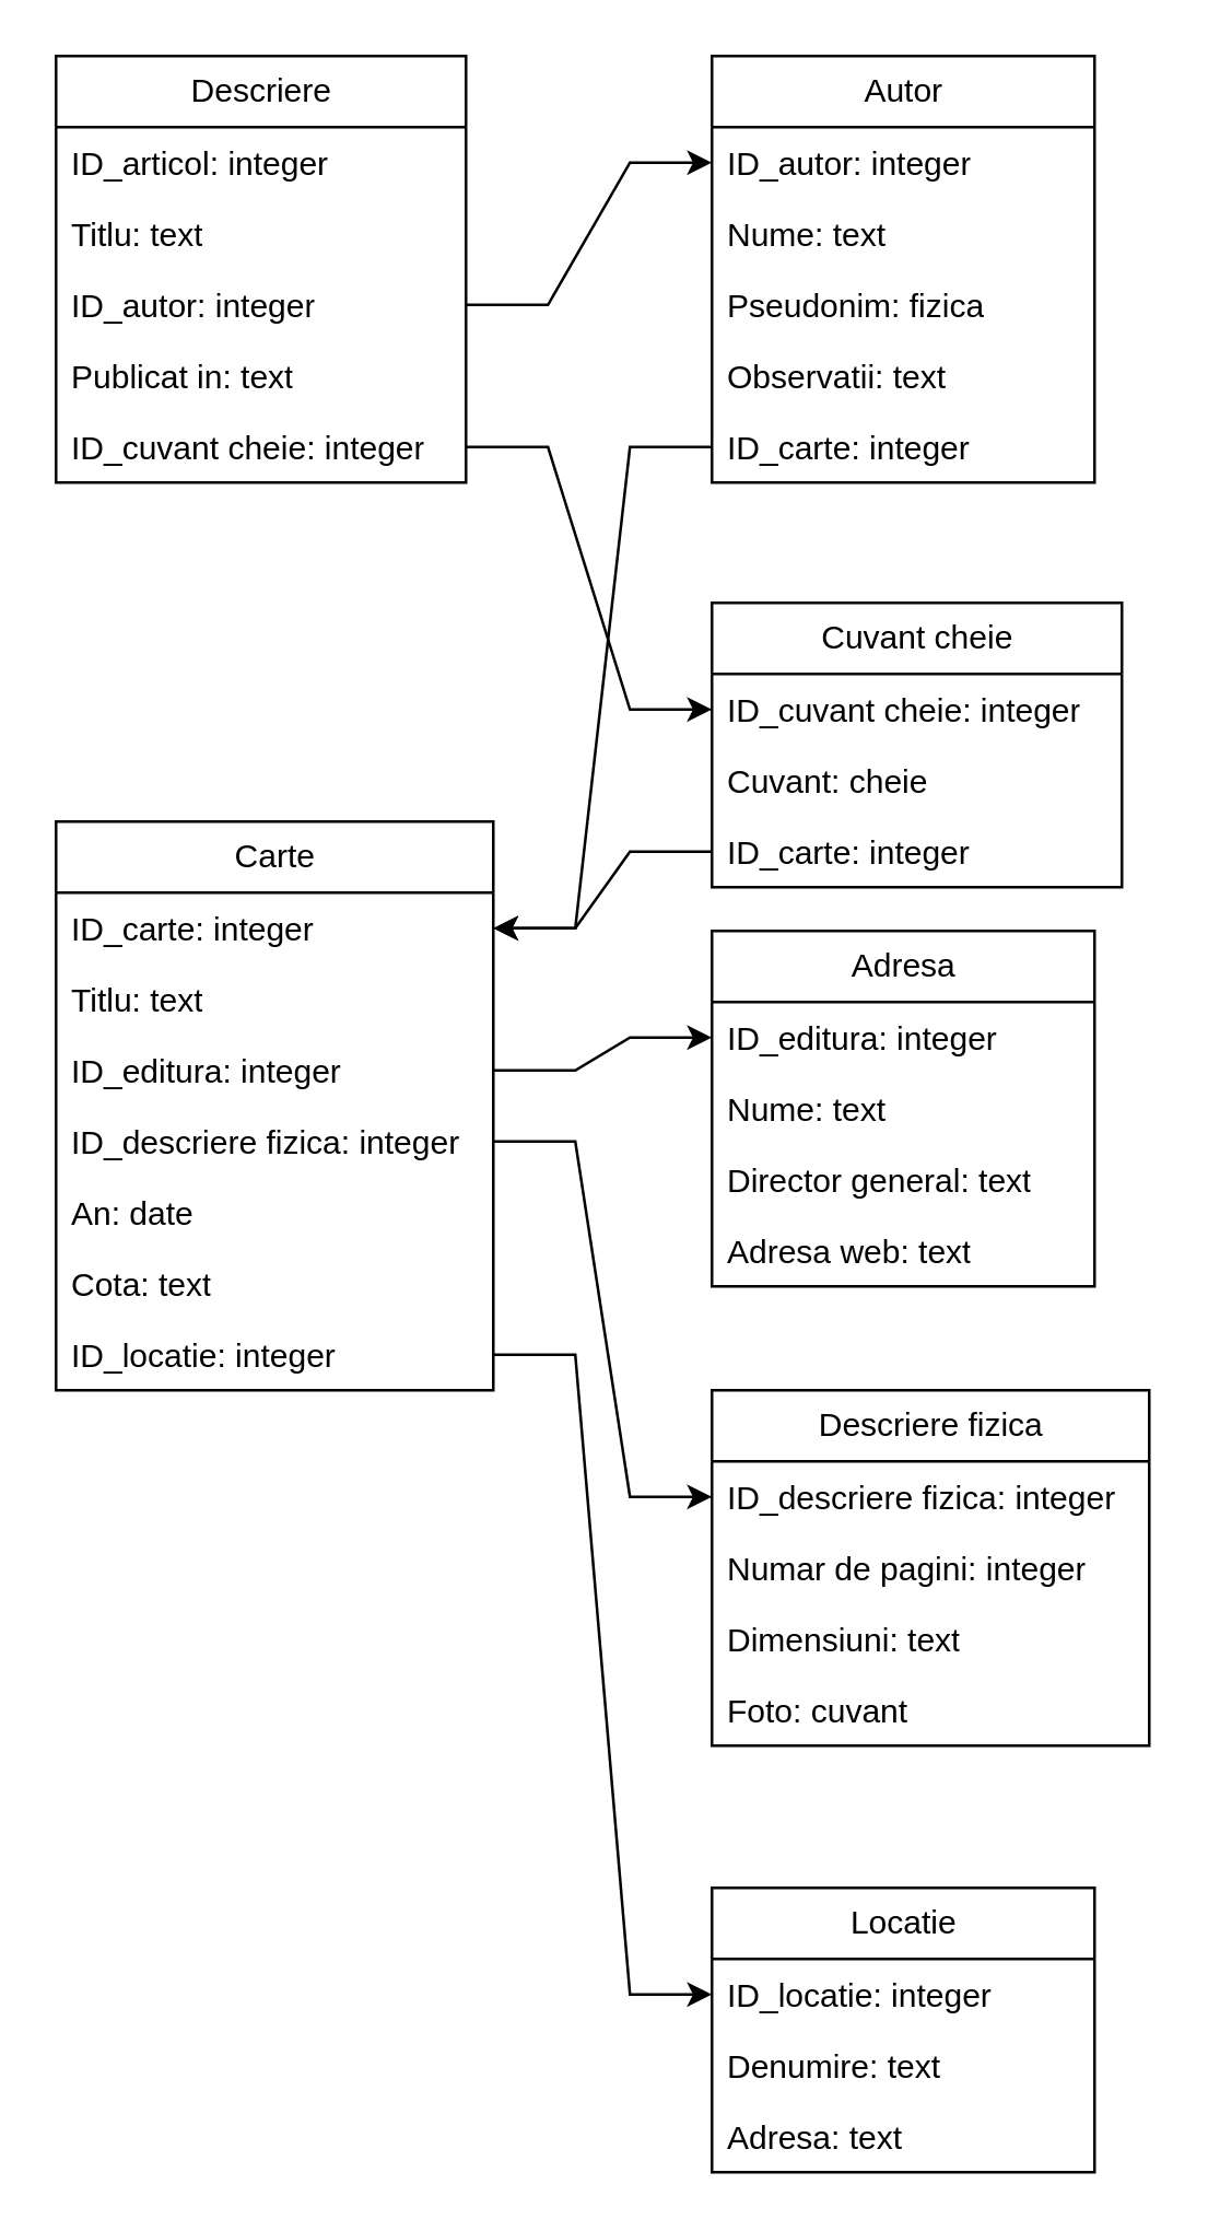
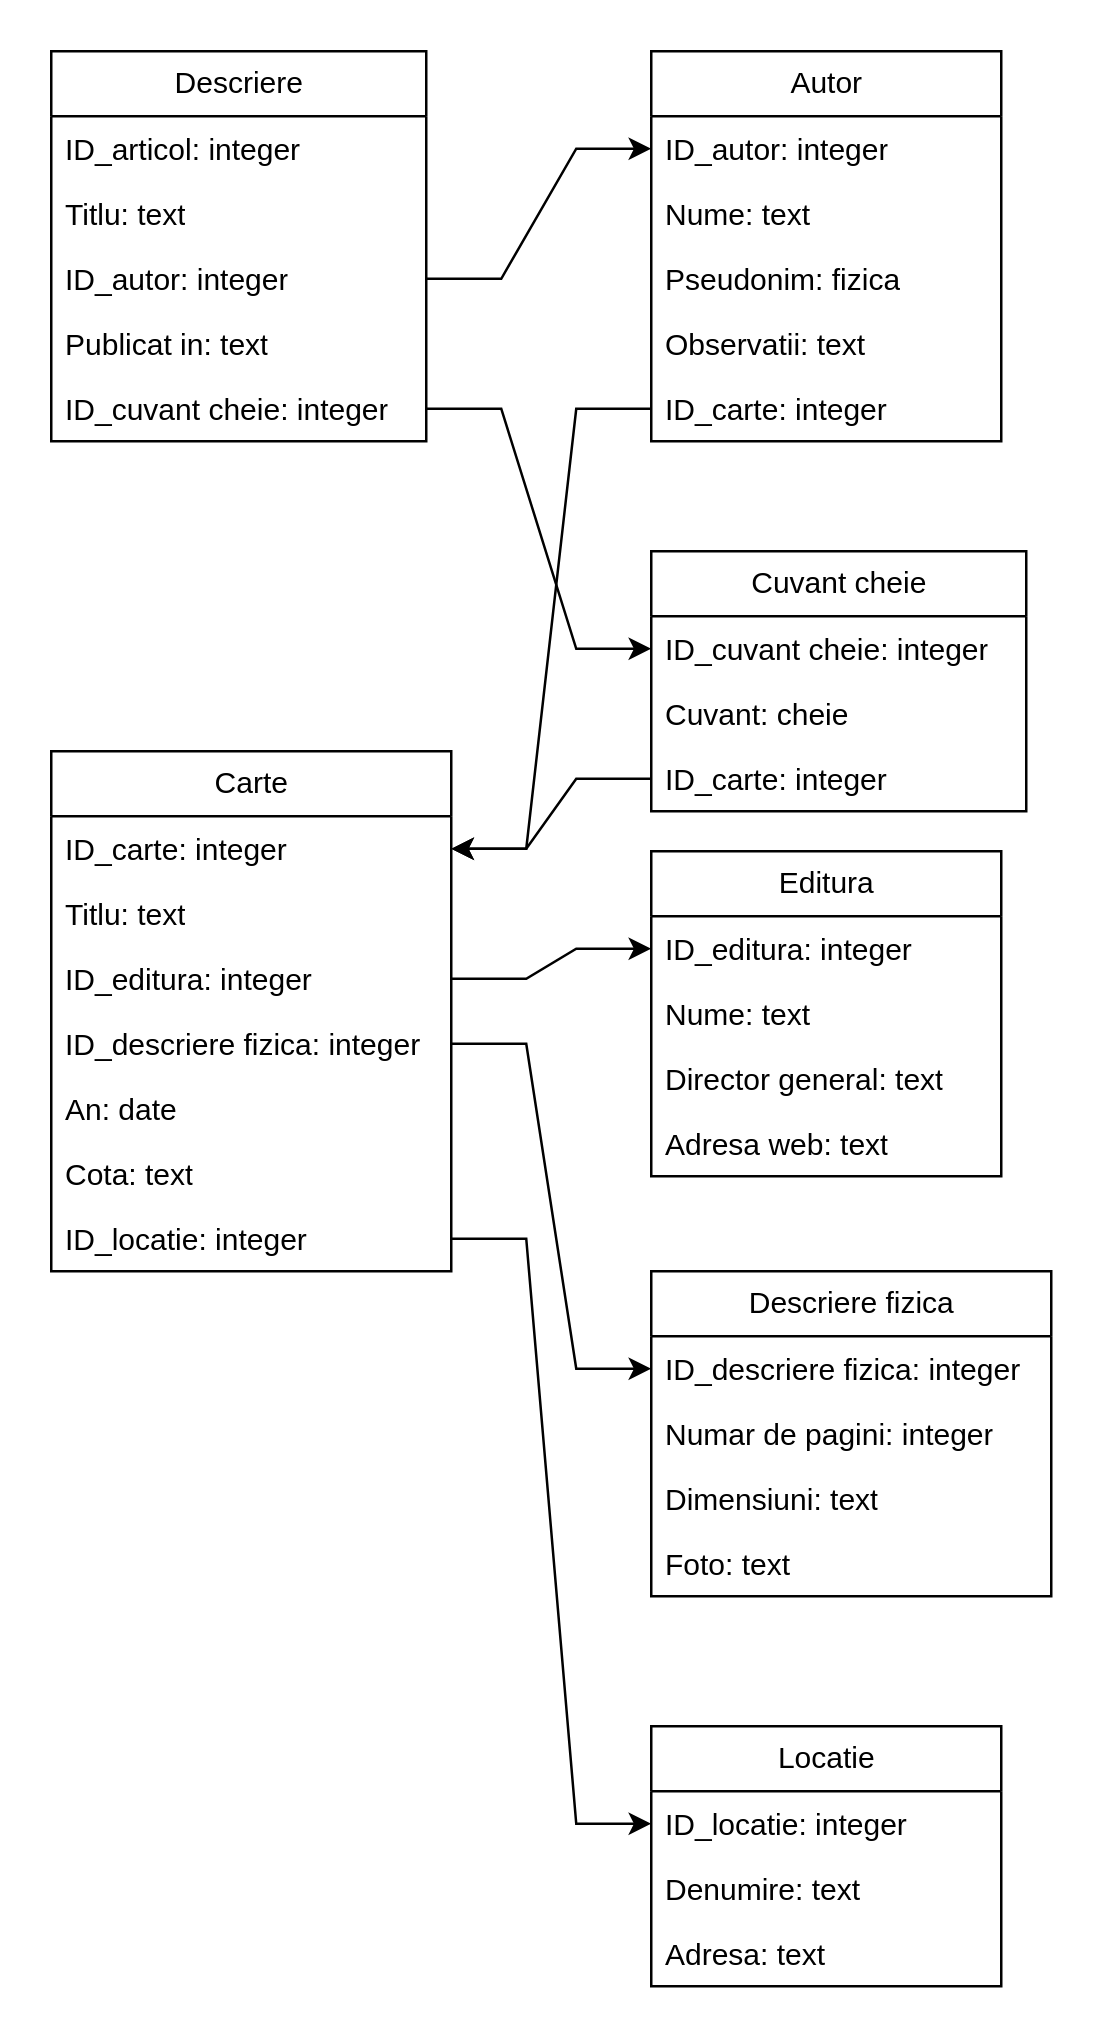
- <mxCell id="26" value="Adresa" style="swimlane;fontStyle=0;childLayout=stackLayout;horizontal=1;startSize=26;fillColor=none;horizontalStack=0;resizeParent=1;resizeParentMax=0;resizeLast=0;collapsible=1;marginBottom=0;html=1;" parent="1" vertex="1"><mxGeometry x="260" y="340" width="140" height="130" as="geometry" /></mxCell>
+ <mxCell id="26" value="Editura" style="swimlane;fontStyle=0;childLayout=stackLayout;horizontal=1;startSize=26;fillColor=none;horizontalStack=0;resizeParent=1;resizeParentMax=0;resizeLast=0;collapsible=1;marginBottom=0;html=1;" parent="1" vertex="1"><mxGeometry x="260" y="340" width="140" height="130" as="geometry" /></mxCell>
- <mxCell id="35" value="Foto: cuvant" style="text;strokeColor=none;fillColor=none;align=left;verticalAlign=top;spacingLeft=4;spacingRight=4;overflow=hidden;rotatable=0;points=[[0,0.5],[1,0.5]];portConstraint=eastwest;whiteSpace=wrap;html=1;" parent="31" vertex="1"><mxGeometry y="104" width="160" height="26" as="geometry" /></mxCell>
+ <mxCell id="35" value="Foto: text" style="text;strokeColor=none;fillColor=none;align=left;verticalAlign=top;spacingLeft=4;spacingRight=4;overflow=hidden;rotatable=0;points=[[0,0.5],[1,0.5]];portConstraint=eastwest;whiteSpace=wrap;html=1;" parent="31" vertex="1"><mxGeometry y="104" width="160" height="26" as="geometry" /></mxCell>
